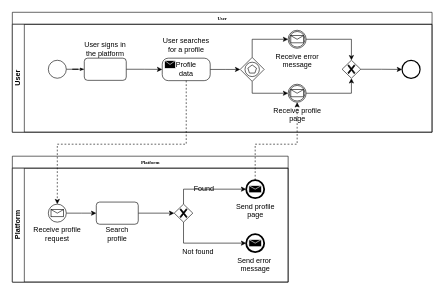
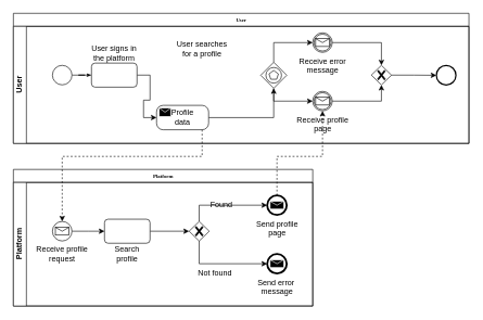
- <mxCell id="11" value="&lt;div&gt;Profile &lt;br&gt;&lt;/div&gt;&lt;div&gt;data&lt;br&gt;&lt;/div&gt;" style="points=[[0.25,0,0],[0.5,0,0],[0.75,0,0],[1,0.25,0],[1,0.5,0],[1,0.75,0],[0.75,1,0],[0.5,1,0],[0.25,1,0],[0,0.75,0],[0,0.5,0],[0,0.25,0]];shape=mxgraph.bpmn.task;whiteSpace=wrap;rectStyle=rounded;size=10;html=1;container=1;expand=0;collapsible=0;taskMarker=send;" vertex="1" parent="3"><mxGeometry x="250" y="56.5" width="80" height="37.5" as="geometry" /></mxCell>
+ <mxCell id="11" value="&lt;div&gt;Profile &lt;br&gt;&lt;/div&gt;&lt;div&gt;data&lt;br&gt;&lt;/div&gt;" style="points=[[0.25,0,0],[0.5,0,0],[0.75,0,0],[1,0.25,0],[1,0.5,0],[1,0.75,0],[0.75,1,0],[0.5,1,0],[0.25,1,0],[0,0.75,0],[0,0.5,0],[0,0.25,0]];shape=mxgraph.bpmn.task;whiteSpace=wrap;rectStyle=rounded;size=10;html=1;container=1;expand=0;collapsible=0;taskMarker=send;" vertex="1" parent="3"><mxGeometry x="220" y="121.5" width="80" height="37.5" as="geometry" /></mxCell>
